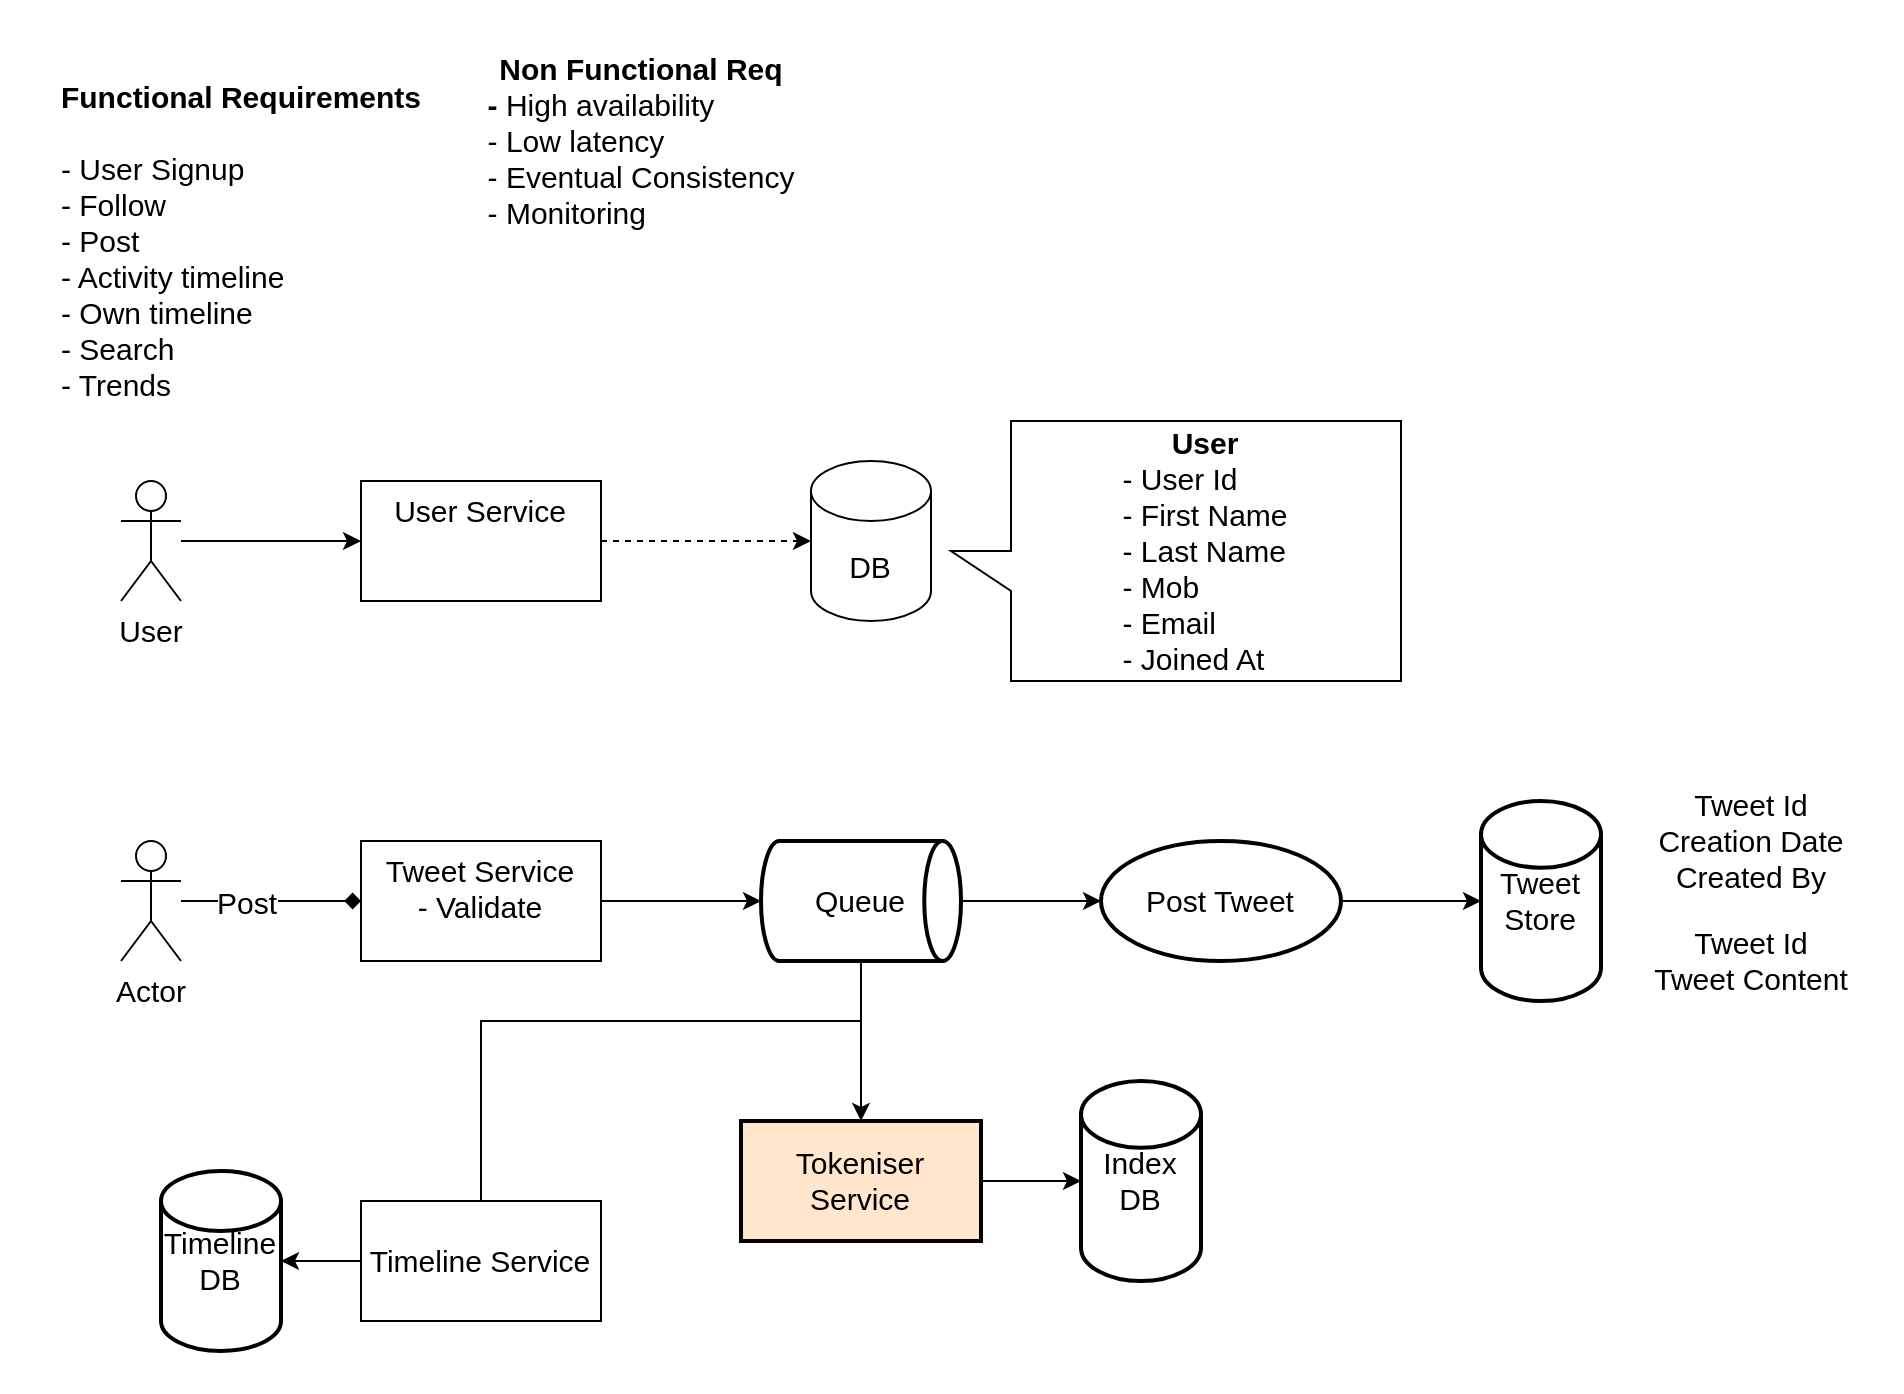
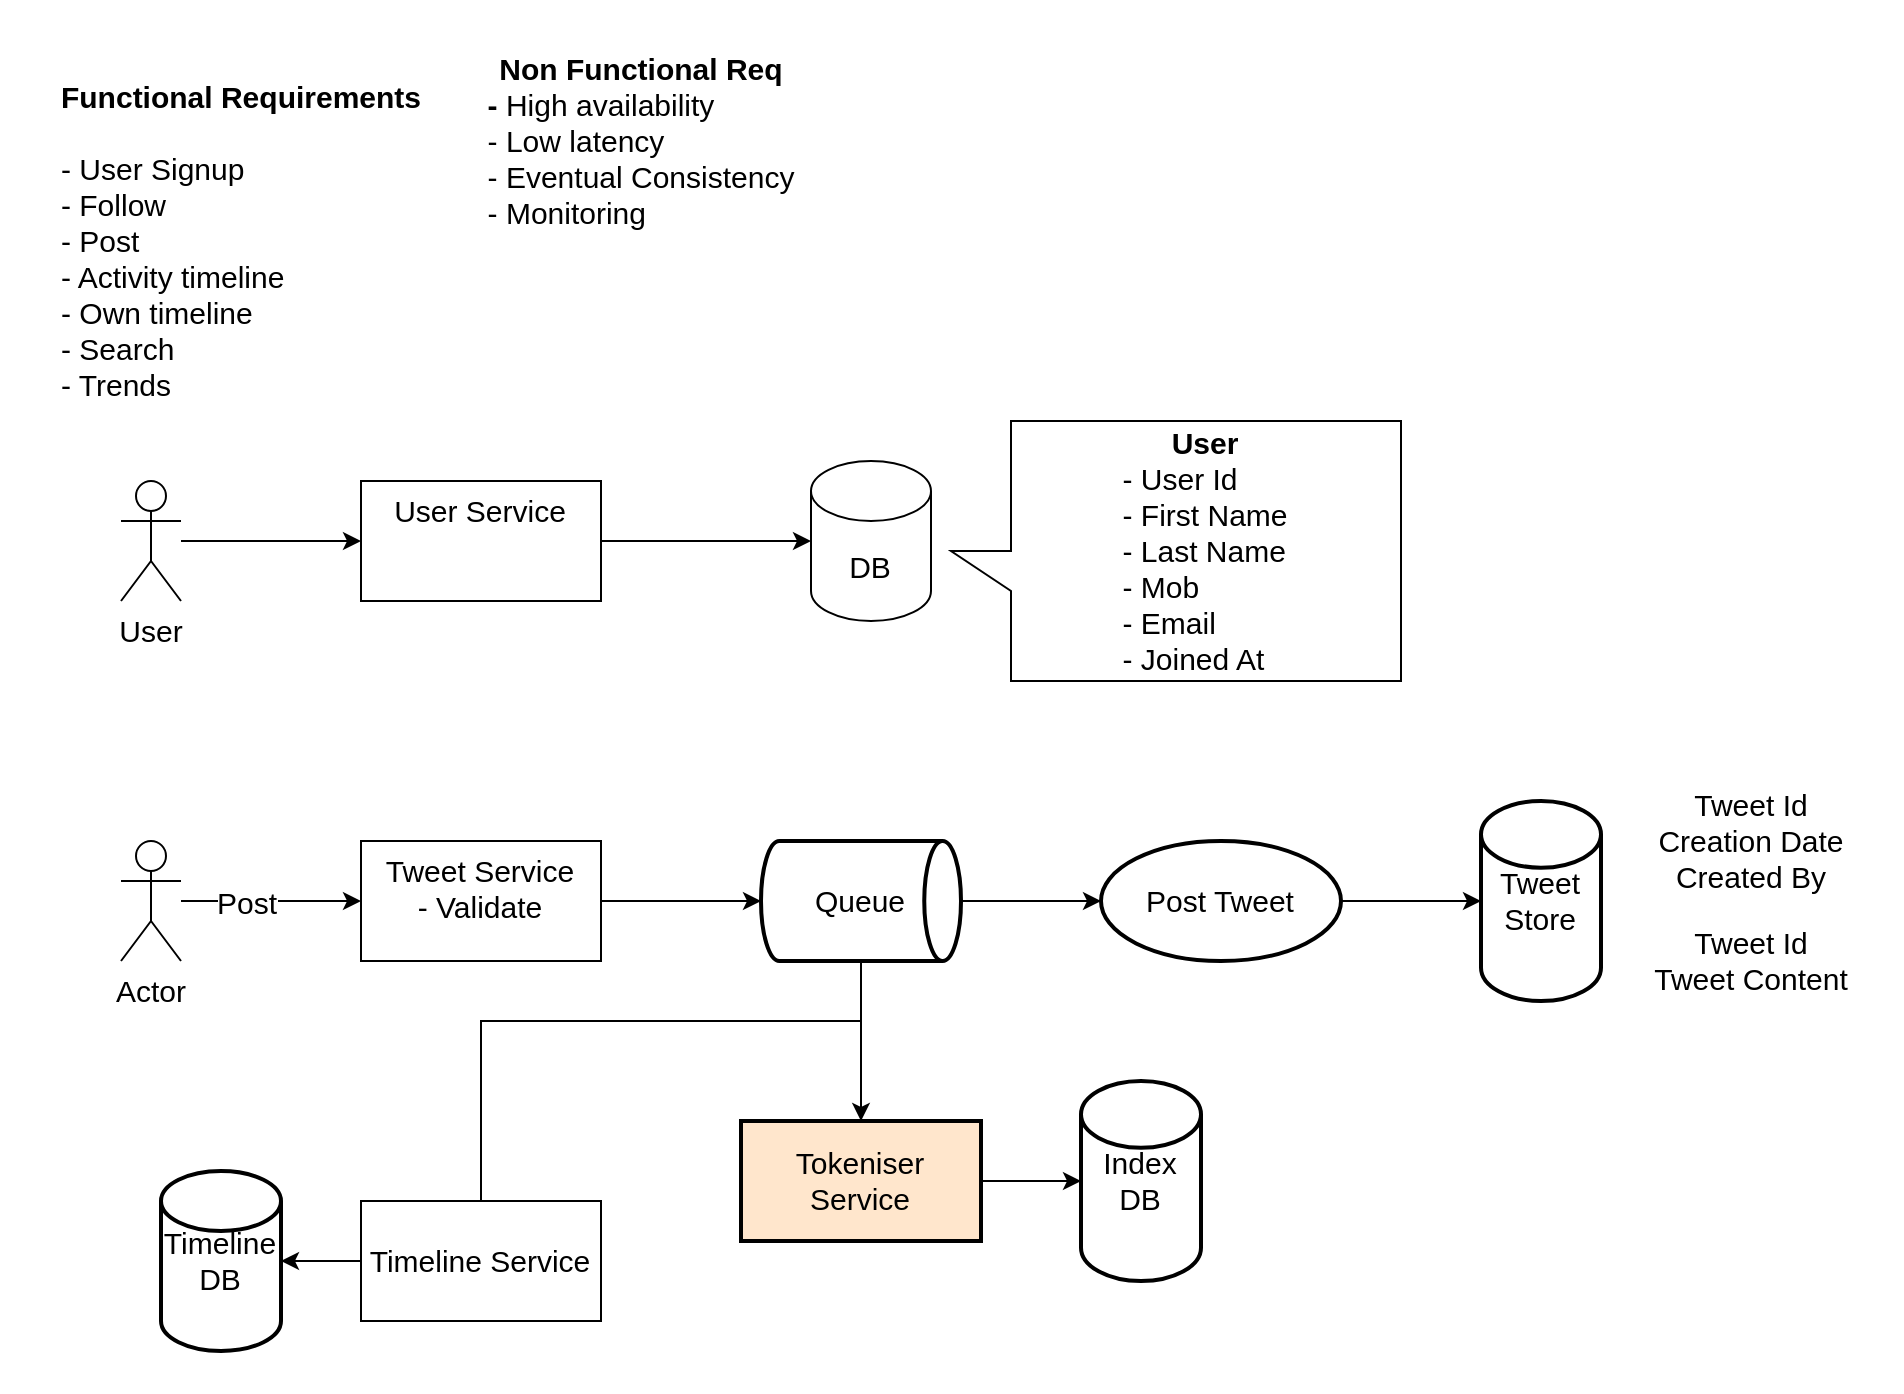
- <mxCell id="6" value="" style="edgeStyle=orthogonalEdgeStyle;rounded=0;orthogonalLoop=1;jettySize=auto;html=1;fontSize=15;dashed=1;" parent="1" source="7" target="8" edge="1"><mxGeometry relative="1" as="geometry" /></mxCell>
+ <mxCell id="6" value="" style="edgeStyle=orthogonalEdgeStyle;rounded=0;orthogonalLoop=1;jettySize=auto;html=1;fontSize=15;" parent="1" source="7" target="8" edge="1"><mxGeometry relative="1" as="geometry" /></mxCell>
- <mxCell id="10" value="" style="edgeStyle=orthogonalEdgeStyle;rounded=0;orthogonalLoop=1;jettySize=auto;html=1;fontSize=15;endArrow=diamond;" parent="1" source="12" target="14" edge="1"><mxGeometry relative="1" as="geometry" /></mxCell>
+ <mxCell id="10" value="" style="edgeStyle=orthogonalEdgeStyle;rounded=0;orthogonalLoop=1;jettySize=auto;html=1;fontSize=15;" parent="1" source="12" target="14" edge="1"><mxGeometry relative="1" as="geometry" /></mxCell>
